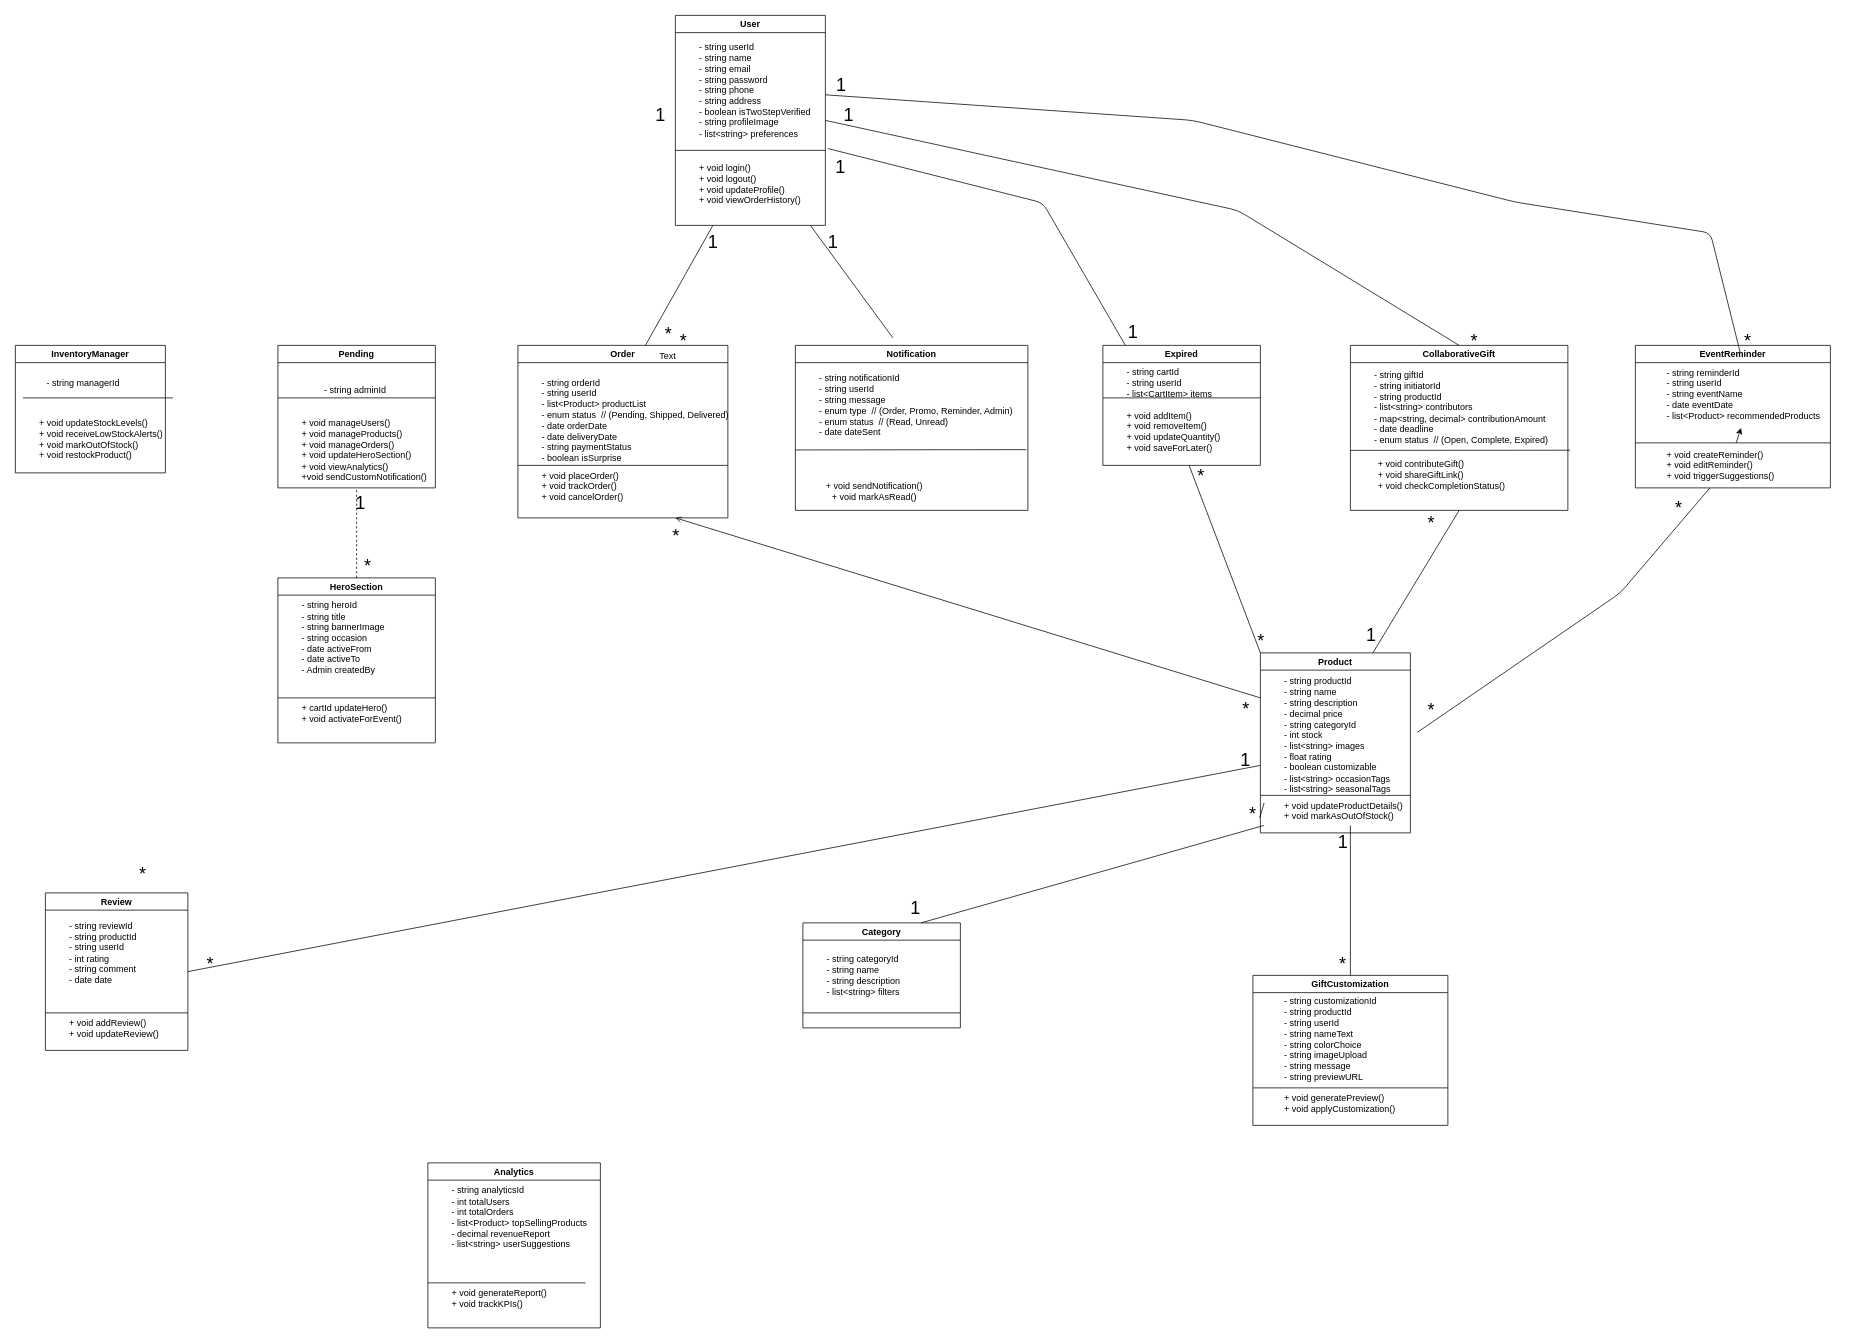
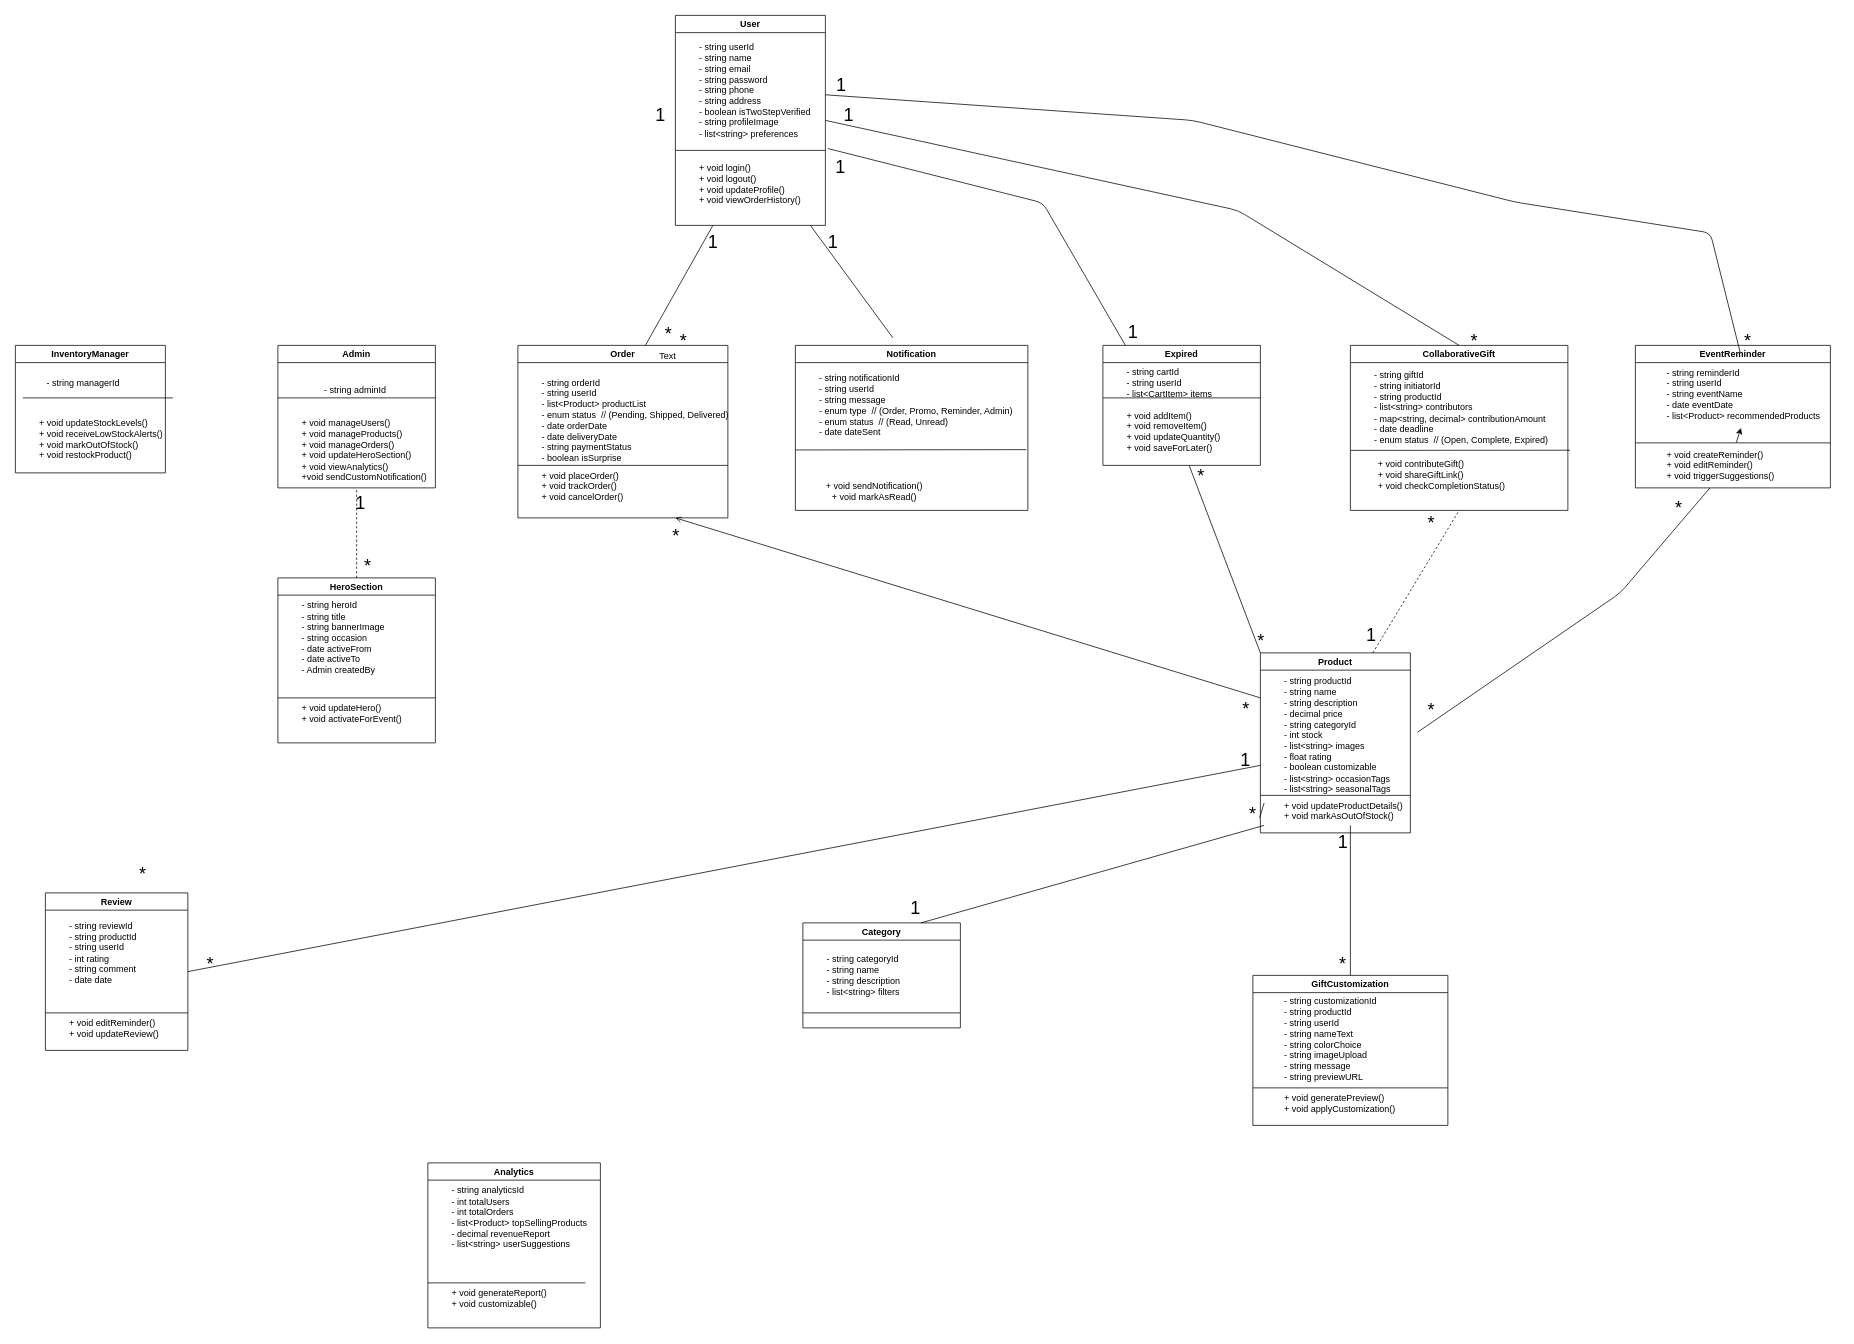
- <mxCell id="10" value="Pending" style="swimlane;whiteSpace=wrap;html=1;" vertex="1" parent="1"><mxGeometry x="370" y="460" width="210" height="190" as="geometry" /></mxCell>
+ <mxCell id="10" value="Admin" style="swimlane;whiteSpace=wrap;html=1;" vertex="1" parent="1"><mxGeometry x="370" y="460" width="210" height="190" as="geometry" /></mxCell>
- <mxCell id="68" value="" style="endArrow=none;html=1;entryX=0.5;entryY=1;entryDx=0;entryDy=0;exitX=0.75;exitY=0;exitDx=0;exitDy=0;" edge="1" parent="1" source="40" target="30"><mxGeometry width="50" height="50" relative="1" as="geometry"><mxPoint x="1950" y="880" as="sourcePoint" /><mxPoint x="1855" y="630" as="targetPoint" /></mxGeometry></mxCell>
+ <mxCell id="68" value="" style="endArrow=none;html=1;entryX=0.5;entryY=1;entryDx=0;entryDy=0;exitX=0.75;exitY=0;exitDx=0;exitDy=0;dashed=1;" edge="1" parent="1" source="40" target="30"><mxGeometry width="50" height="50" relative="1" as="geometry"><mxPoint x="1950" y="880" as="sourcePoint" /><mxPoint x="1855" y="630" as="targetPoint" /></mxGeometry></mxCell>
- <mxCell id="57" value="+ cartId updateHero()&#10;+ void activateForEvent()" style="text;whiteSpace=wrap;" vertex="1" parent="55"><mxGeometry x="30" y="160" width="170" height="50" as="geometry" /></mxCell>
+ <mxCell id="57" value="+ void updateHero()&#10;+ void activateForEvent()" style="text;whiteSpace=wrap;" vertex="1" parent="55"><mxGeometry x="30" y="160" width="170" height="50" as="geometry" /></mxCell>
- <mxCell id="50" value="+ void addReview()&#10;+ void updateReview()" style="text;whiteSpace=wrap;" vertex="1" parent="48"><mxGeometry x="30" y="160" width="170" height="80" as="geometry" /></mxCell>
+ <mxCell id="50" value="+ void editReminder()&#10;+ void updateReview()" style="text;whiteSpace=wrap;" vertex="1" parent="48"><mxGeometry x="30" y="160" width="170" height="80" as="geometry" /></mxCell>
- <mxCell id="61" value="+ void generateReport()&#10;+ void trackKPIs()" style="text;whiteSpace=wrap;" vertex="1" parent="59"><mxGeometry x="30" y="160" width="170" height="50" as="geometry" /></mxCell>
+ <mxCell id="61" value="+ void generateReport()&#10;+ void customizable()" style="text;whiteSpace=wrap;" vertex="1" parent="59"><mxGeometry x="30" y="160" width="170" height="50" as="geometry" /></mxCell>
